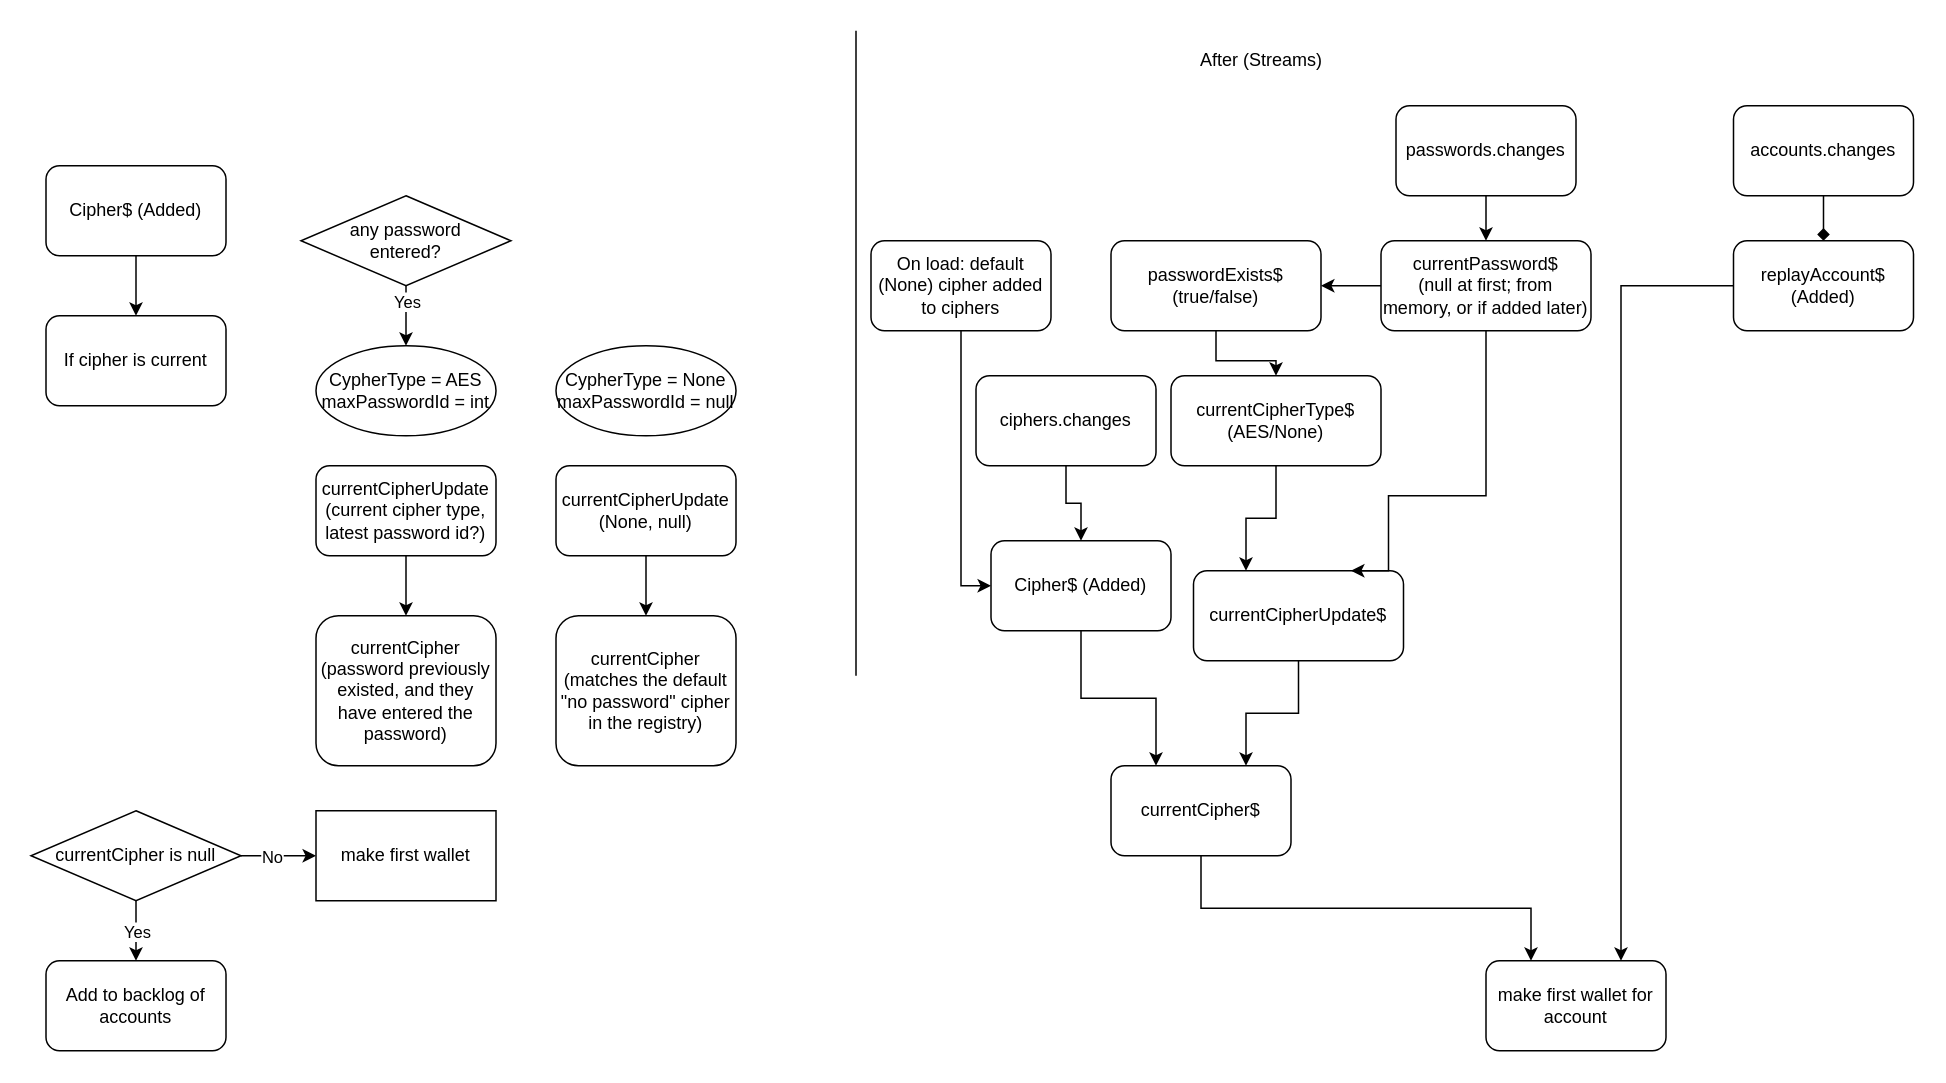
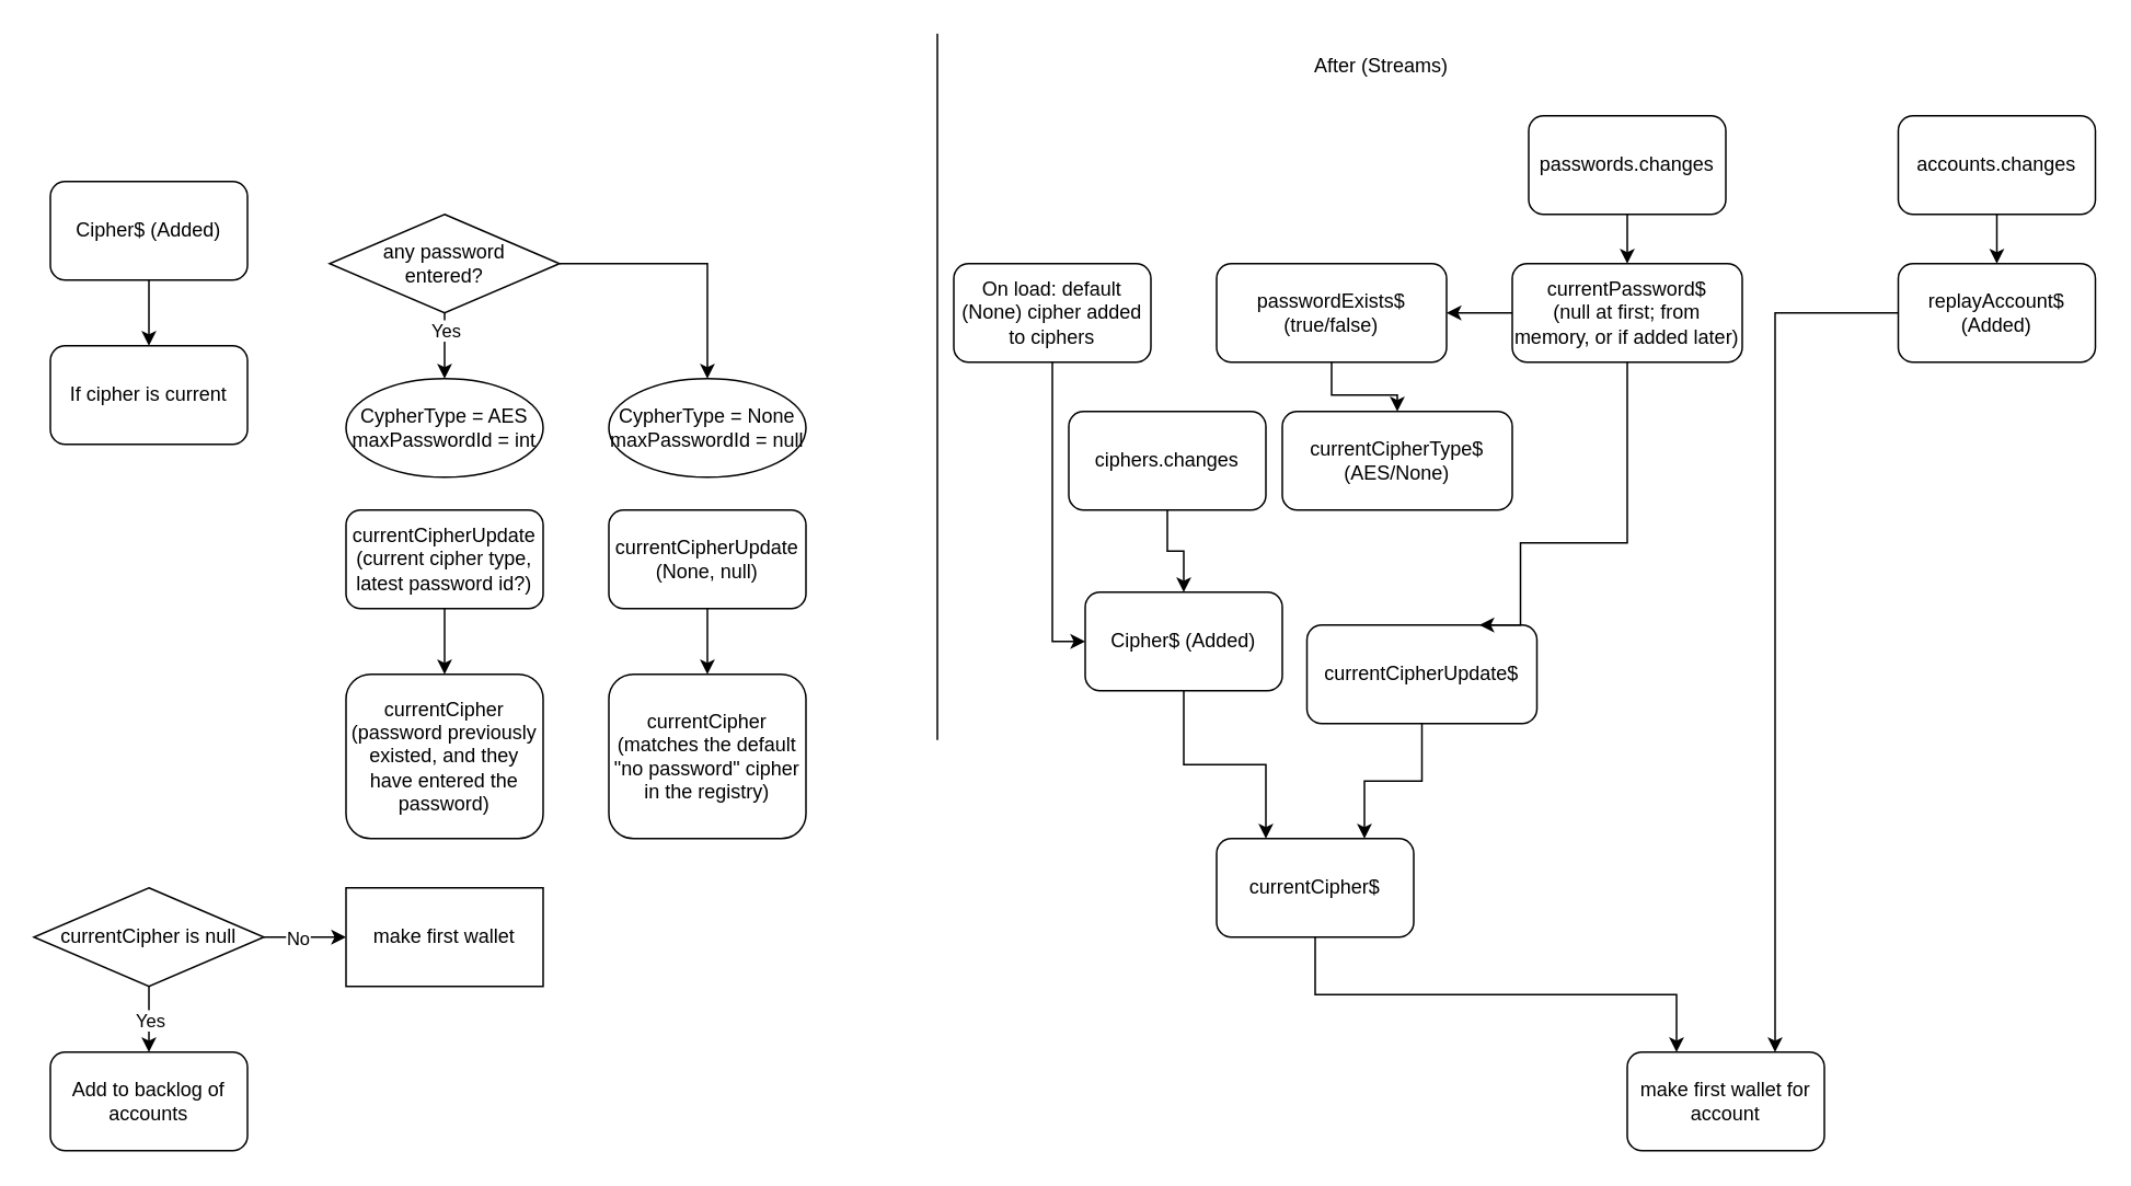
- <mxCell id="46" style="edgeStyle=orthogonalEdgeStyle;rounded=0;orthogonalLoop=1;jettySize=auto;html=1;endArrow=diamond;" edge="1" parent="1" source="47" target="30"><mxGeometry relative="1" as="geometry" /></mxCell>
+ <mxCell id="46" style="edgeStyle=orthogonalEdgeStyle;rounded=0;orthogonalLoop=1;jettySize=auto;html=1;" edge="1" parent="1" source="47" target="30"><mxGeometry relative="1" as="geometry" /></mxCell>
+ <mxCell id="18" style="edgeStyle=orthogonalEdgeStyle;rounded=0;orthogonalLoop=1;jettySize=auto;html=1;" edge="1" parent="1" source="19" target="21"><mxGeometry relative="1" as="geometry" /></mxCell>
- <mxCell id="37" style="edgeStyle=orthogonalEdgeStyle;rounded=0;orthogonalLoop=1;jettySize=auto;html=1;entryX=0.25;entryY=0;entryDx=0;entryDy=0;" edge="1" parent="1" source="38" target="36"><mxGeometry relative="1" as="geometry" /></mxCell>
